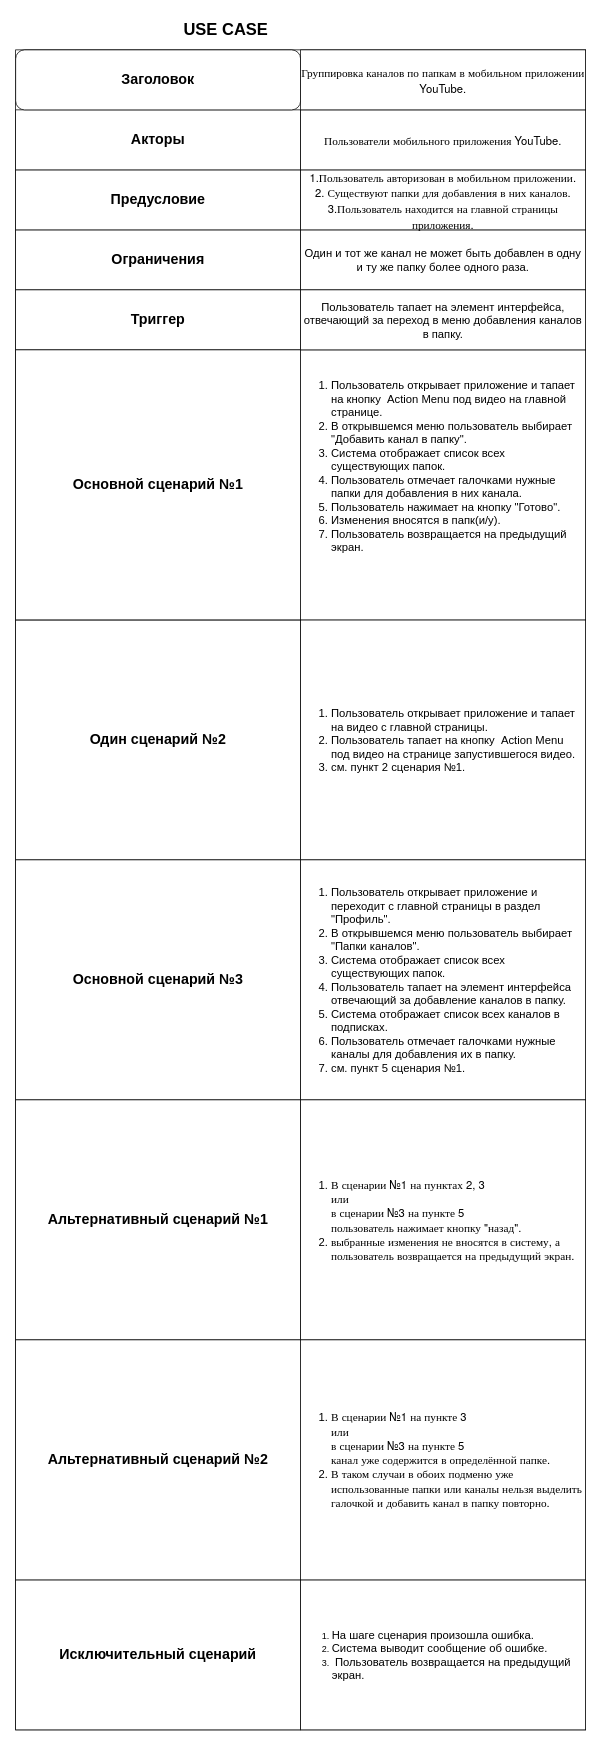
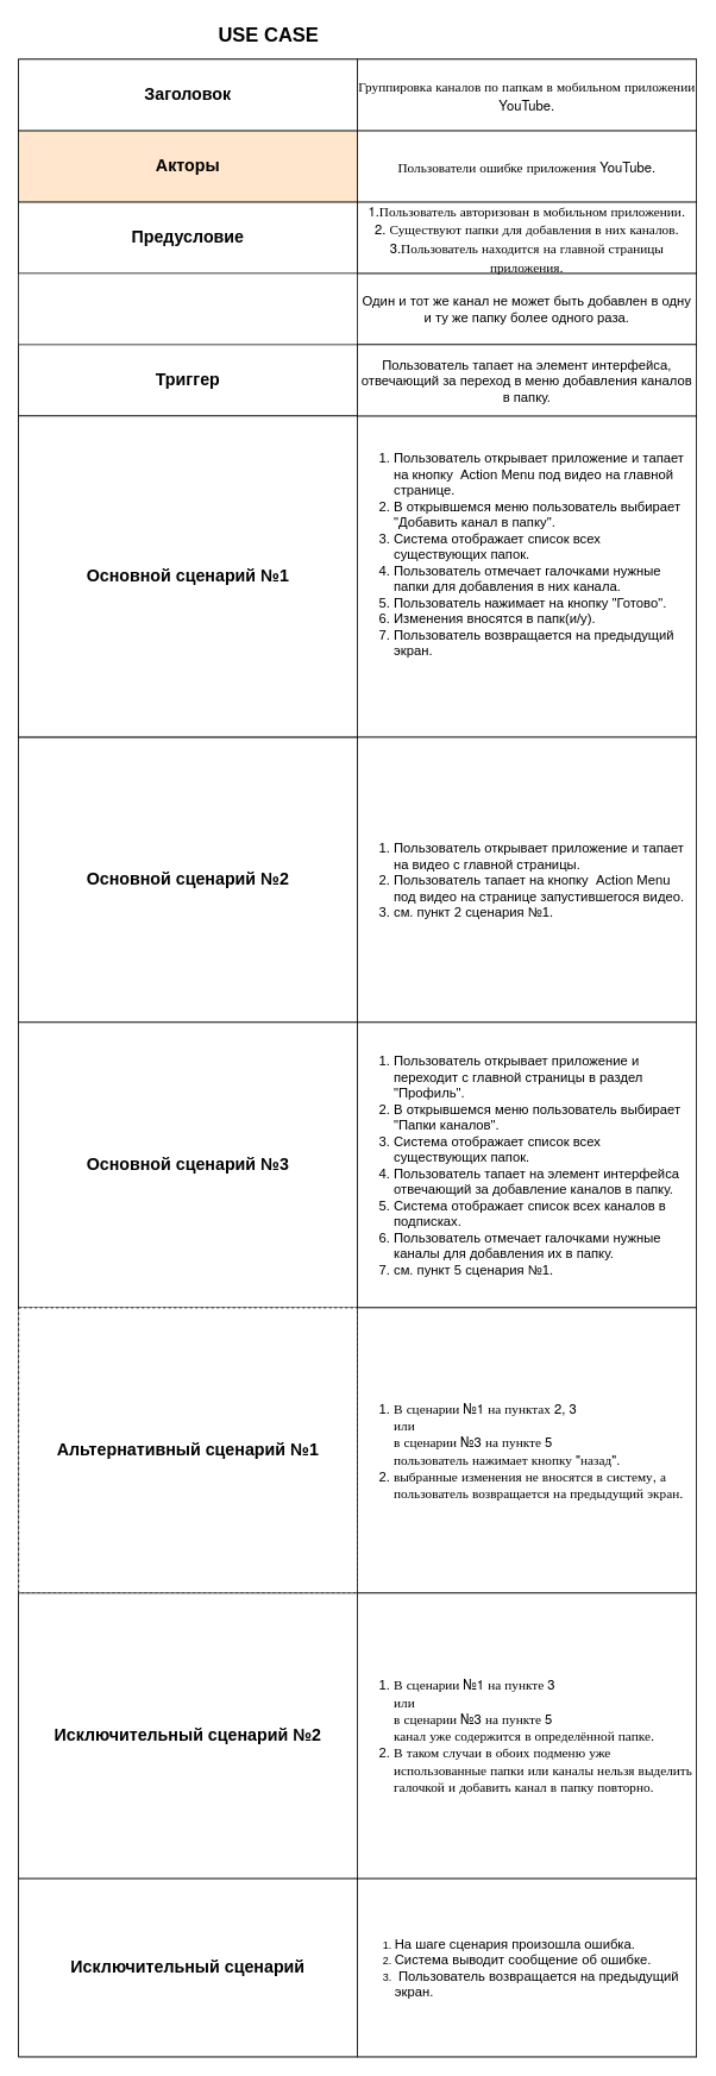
- <mxCell id="10" value="&lt;b&gt;&lt;font style=&quot;font-size: 19px;&quot;&gt;Заголовок&lt;/font&gt;&lt;/b&gt;" style="whiteSpace=wrap;html=1;rounded=1;" parent="1" vertex="1"><mxGeometry x="20" y="66" width="380" height="80" as="geometry" /></mxCell>
+ <mxCell id="10" value="&lt;b&gt;&lt;font style=&quot;font-size: 19px;&quot;&gt;Заголовок&lt;/font&gt;&lt;/b&gt;" style="rounded=0;whiteSpace=wrap;html=1;" parent="1" vertex="1"><mxGeometry x="20" y="66" width="380" height="80" as="geometry" /></mxCell>
- <mxCell id="8" value="&lt;b&gt;&lt;font style=&quot;font-size: 19px;&quot;&gt;Акторы&lt;/font&gt;&lt;/b&gt;" style="rounded=0;whiteSpace=wrap;html=1;" parent="1" vertex="1"><mxGeometry x="20" y="146" width="380" height="80" as="geometry" /></mxCell>
+ <mxCell id="8" value="&lt;b&gt;&lt;font style=&quot;font-size: 19px;&quot;&gt;Акторы&lt;/font&gt;&lt;/b&gt;" style="rounded=0;whiteSpace=wrap;html=1;fillColor=#ffe6cc;" parent="1" vertex="1"><mxGeometry x="20" y="146" width="380" height="80" as="geometry" /></mxCell>
- <mxCell id="9" value="&lt;p style=&quot;margin: 0px; font-style: normal; font-variant-caps: normal; font-stretch: normal; line-height: normal; font-family: &amp;quot;Helvetica Neue&amp;quot;; font-size-adjust: none; font-kerning: auto; font-variant-alternates: normal; font-variant-ligatures: normal; font-variant-numeric: normal; font-variant-east-asian: normal; font-variant-position: normal; font-feature-settings: normal; font-optical-sizing: auto; font-variation-settings: normal;&quot;&gt;&lt;span style=&quot;font-size: 15px;&quot;&gt;Пользователи мобильного приложения&amp;nbsp;&lt;/span&gt;&lt;span style=&quot;font-size: 15px; background-color: initial;&quot;&gt;YouTube.&lt;/span&gt;&lt;/p&gt;" style="rounded=0;whiteSpace=wrap;html=1;" parent="1" vertex="1"><mxGeometry x="400" y="146" width="380" height="80" as="geometry" /></mxCell>
+ <mxCell id="9" value="&lt;p style=&quot;margin: 0px; font-style: normal; font-variant-caps: normal; font-stretch: normal; line-height: normal; font-family: &amp;quot;Helvetica Neue&amp;quot;; font-size-adjust: none; font-kerning: auto; font-variant-alternates: normal; font-variant-ligatures: normal; font-variant-numeric: normal; font-variant-east-asian: normal; font-variant-position: normal; font-feature-settings: normal; font-optical-sizing: auto; font-variation-settings: normal;&quot;&gt;&lt;span style=&quot;font-size: 15px;&quot;&gt;Пользователи ошибке приложения&amp;nbsp;&lt;/span&gt;&lt;span style=&quot;font-size: 15px; background-color: initial;&quot;&gt;YouTube.&lt;/span&gt;&lt;/p&gt;" style="rounded=0;whiteSpace=wrap;html=1;" parent="1" vertex="1"><mxGeometry x="400" y="146" width="380" height="80" as="geometry" /></mxCell>
- <mxCell id="4" value="&lt;span style=&quot;font-size: 19px;&quot;&gt;&lt;b&gt;Ограничения&lt;/b&gt;&lt;/span&gt;" style="rounded=0;whiteSpace=wrap;html=1;" parent="1" vertex="1"><mxGeometry x="20" y="306" width="380" height="80" as="geometry" /></mxCell>
- <mxCell id="14" value="&lt;b style=&quot;font-size: 19px;&quot;&gt;Один сценарий №2&lt;/b&gt;" style="rounded=0;whiteSpace=wrap;html=1;" parent="1" vertex="1"><mxGeometry x="20" y="826" width="380" height="320" as="geometry" /></mxCell>
+ <mxCell id="14" value="&lt;b style=&quot;font-size: 19px;&quot;&gt;Основной сценарий №2&lt;/b&gt;" style="rounded=0;whiteSpace=wrap;html=1;" parent="1" vertex="1"><mxGeometry x="20" y="826" width="380" height="320" as="geometry" /></mxCell>
- <mxCell id="22" value="&lt;span style=&quot;font-size: 19px;&quot;&gt;&lt;b&gt;Альтернативный сценарий №1&lt;/b&gt;&lt;/span&gt;" style="rounded=0;whiteSpace=wrap;html=1;" parent="1" vertex="1"><mxGeometry x="20" y="1466" width="380" height="320" as="geometry" /></mxCell>
+ <mxCell id="22" value="&lt;span style=&quot;font-size: 19px;&quot;&gt;&lt;b&gt;Альтернативный сценарий №1&lt;/b&gt;&lt;/span&gt;" style="rounded=0;whiteSpace=wrap;html=1;dashed=1;" parent="1" vertex="1"><mxGeometry x="20" y="1466" width="380" height="320" as="geometry" /></mxCell>
- <mxCell id="25" value="&lt;b style=&quot;font-size: 19px;&quot;&gt;Альтернативный сценарий №2&lt;/b&gt;" style="rounded=0;whiteSpace=wrap;html=1;" parent="1" vertex="1"><mxGeometry x="20" y="1786" width="380" height="320" as="geometry" /></mxCell>
+ <mxCell id="25" value="&lt;b style=&quot;font-size: 19px;&quot;&gt;Исключительный сценарий №2&lt;/b&gt;" style="rounded=0;whiteSpace=wrap;html=1;" parent="1" vertex="1"><mxGeometry x="20" y="1786" width="380" height="320" as="geometry" /></mxCell>
